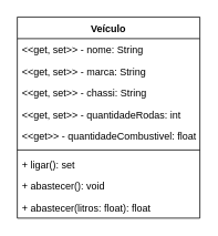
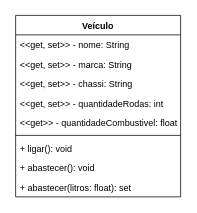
- <mxCell id="9" value="+ ligar(): set" style="text;strokeColor=none;fillColor=none;align=left;verticalAlign=top;spacingLeft=4;spacingRight=4;overflow=hidden;rotatable=0;points=[[0,0.5],[1,0.5]];portConstraint=eastwest;" vertex="1" parent="2"><mxGeometry y="164" width="220" height="26" as="geometry" /></mxCell>
+ <mxCell id="9" value="+ ligar(): void" style="text;strokeColor=none;fillColor=none;align=left;verticalAlign=top;spacingLeft=4;spacingRight=4;overflow=hidden;rotatable=0;points=[[0,0.5],[1,0.5]];portConstraint=eastwest;" vertex="1" parent="2"><mxGeometry y="164" width="220" height="26" as="geometry" /></mxCell>
- <mxCell id="11" value="+ abastecer(litros: float): float" style="text;strokeColor=none;fillColor=none;align=left;verticalAlign=top;spacingLeft=4;spacingRight=4;overflow=hidden;rotatable=0;points=[[0,0.5],[1,0.5]];portConstraint=eastwest;" vertex="1" parent="2"><mxGeometry y="216" width="220" height="26" as="geometry" /></mxCell>
+ <mxCell id="11" value="+ abastecer(litros: float): set" style="text;strokeColor=none;fillColor=none;align=left;verticalAlign=top;spacingLeft=4;spacingRight=4;overflow=hidden;rotatable=0;points=[[0,0.5],[1,0.5]];portConstraint=eastwest;" vertex="1" parent="2"><mxGeometry y="216" width="220" height="26" as="geometry" /></mxCell>
